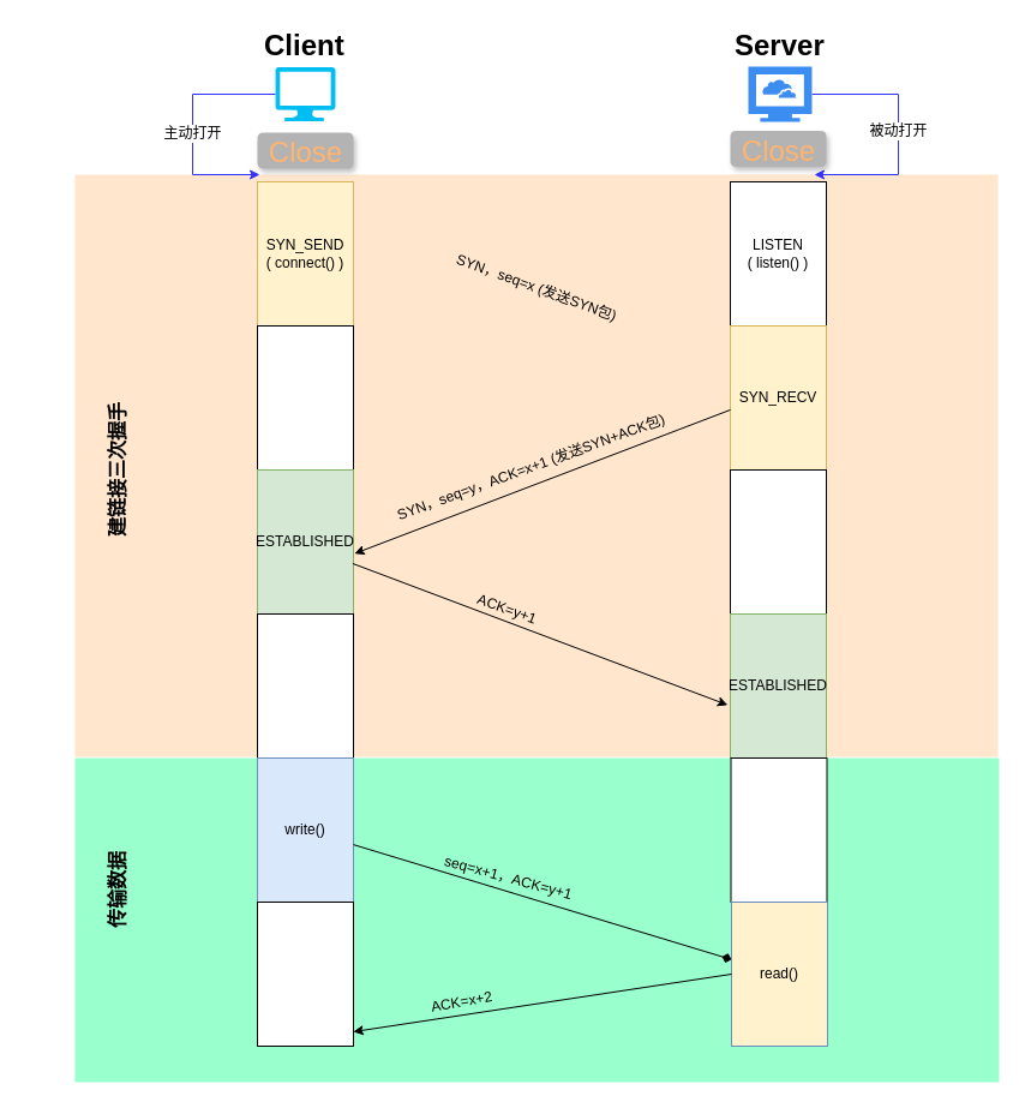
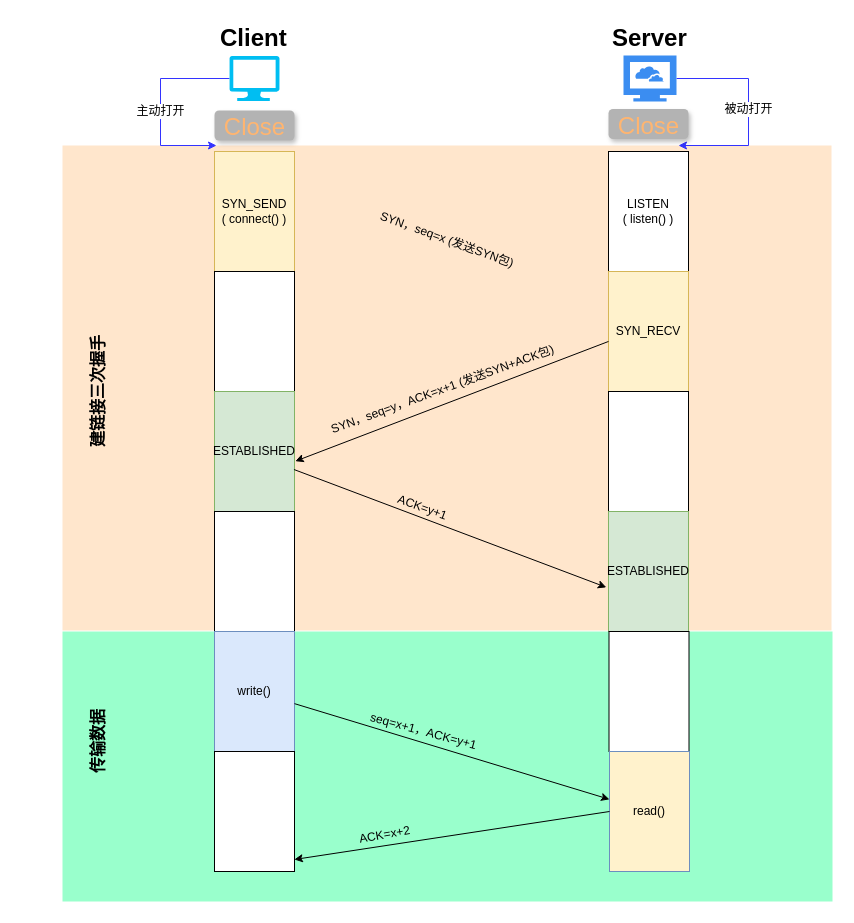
- <mxCell id="41" value="" style="endArrow=diamond;html=1;strokeColor=#000000;" parent="1" source="21" target="33" edge="1"><mxGeometry width="50" height="50" relative="1" as="geometry"><mxPoint x="310.44" y="682" as="sourcePoint" /><mxPoint x="622.84" y="799.84" as="targetPoint" /></mxGeometry></mxCell>
+ <mxCell id="41" value="" style="endArrow=classic;html=1;strokeColor=#000000;" parent="1" source="21" target="33" edge="1"><mxGeometry width="50" height="50" relative="1" as="geometry"><mxPoint x="310.44" y="682" as="sourcePoint" /><mxPoint x="622.84" y="799.84" as="targetPoint" /></mxGeometry></mxCell>
